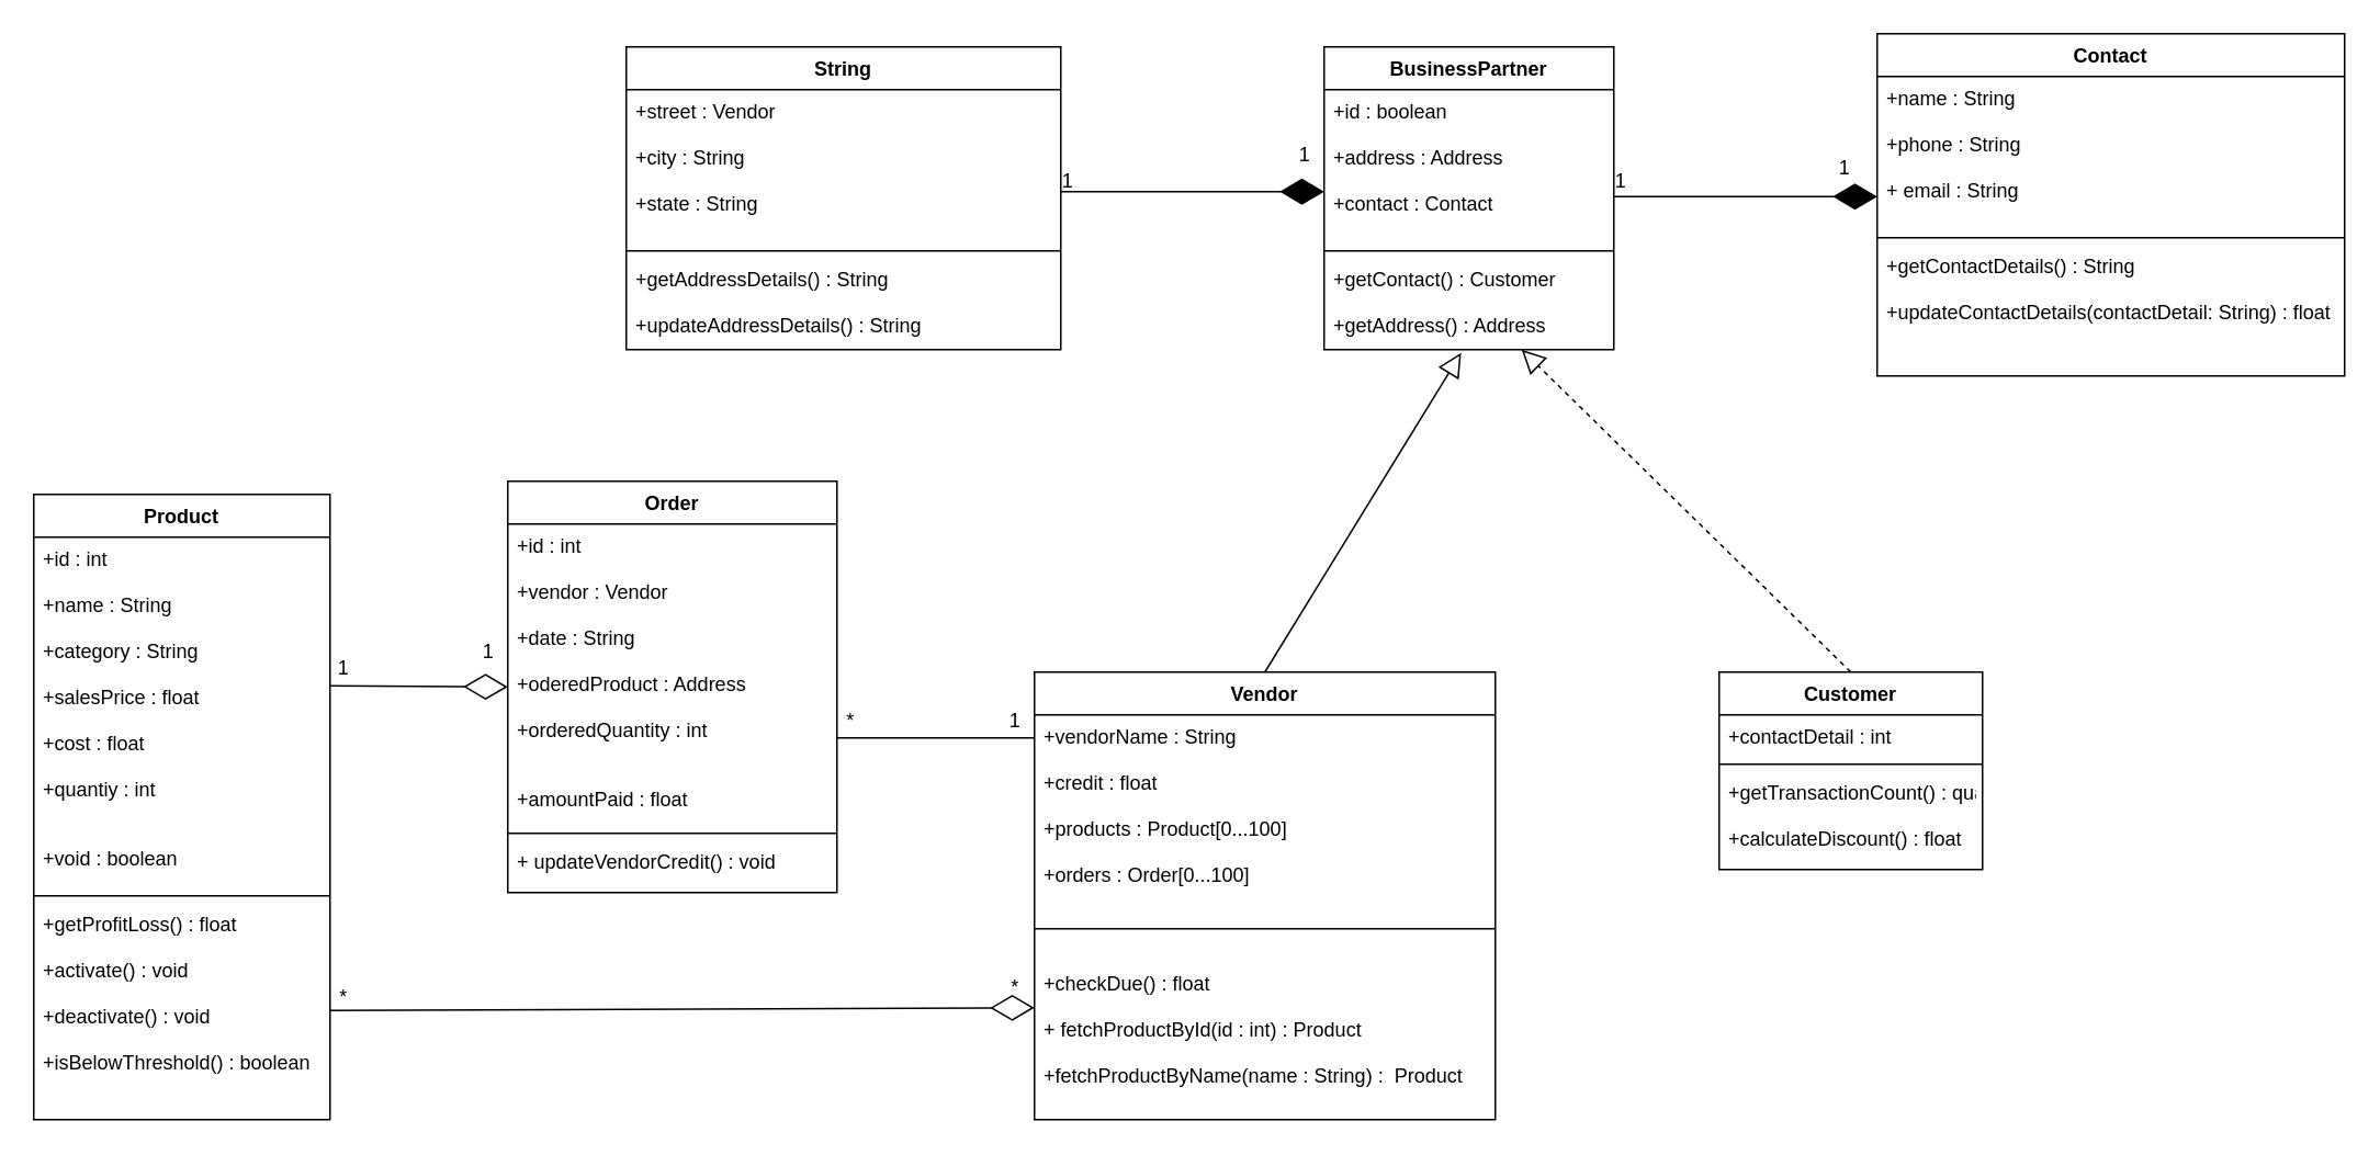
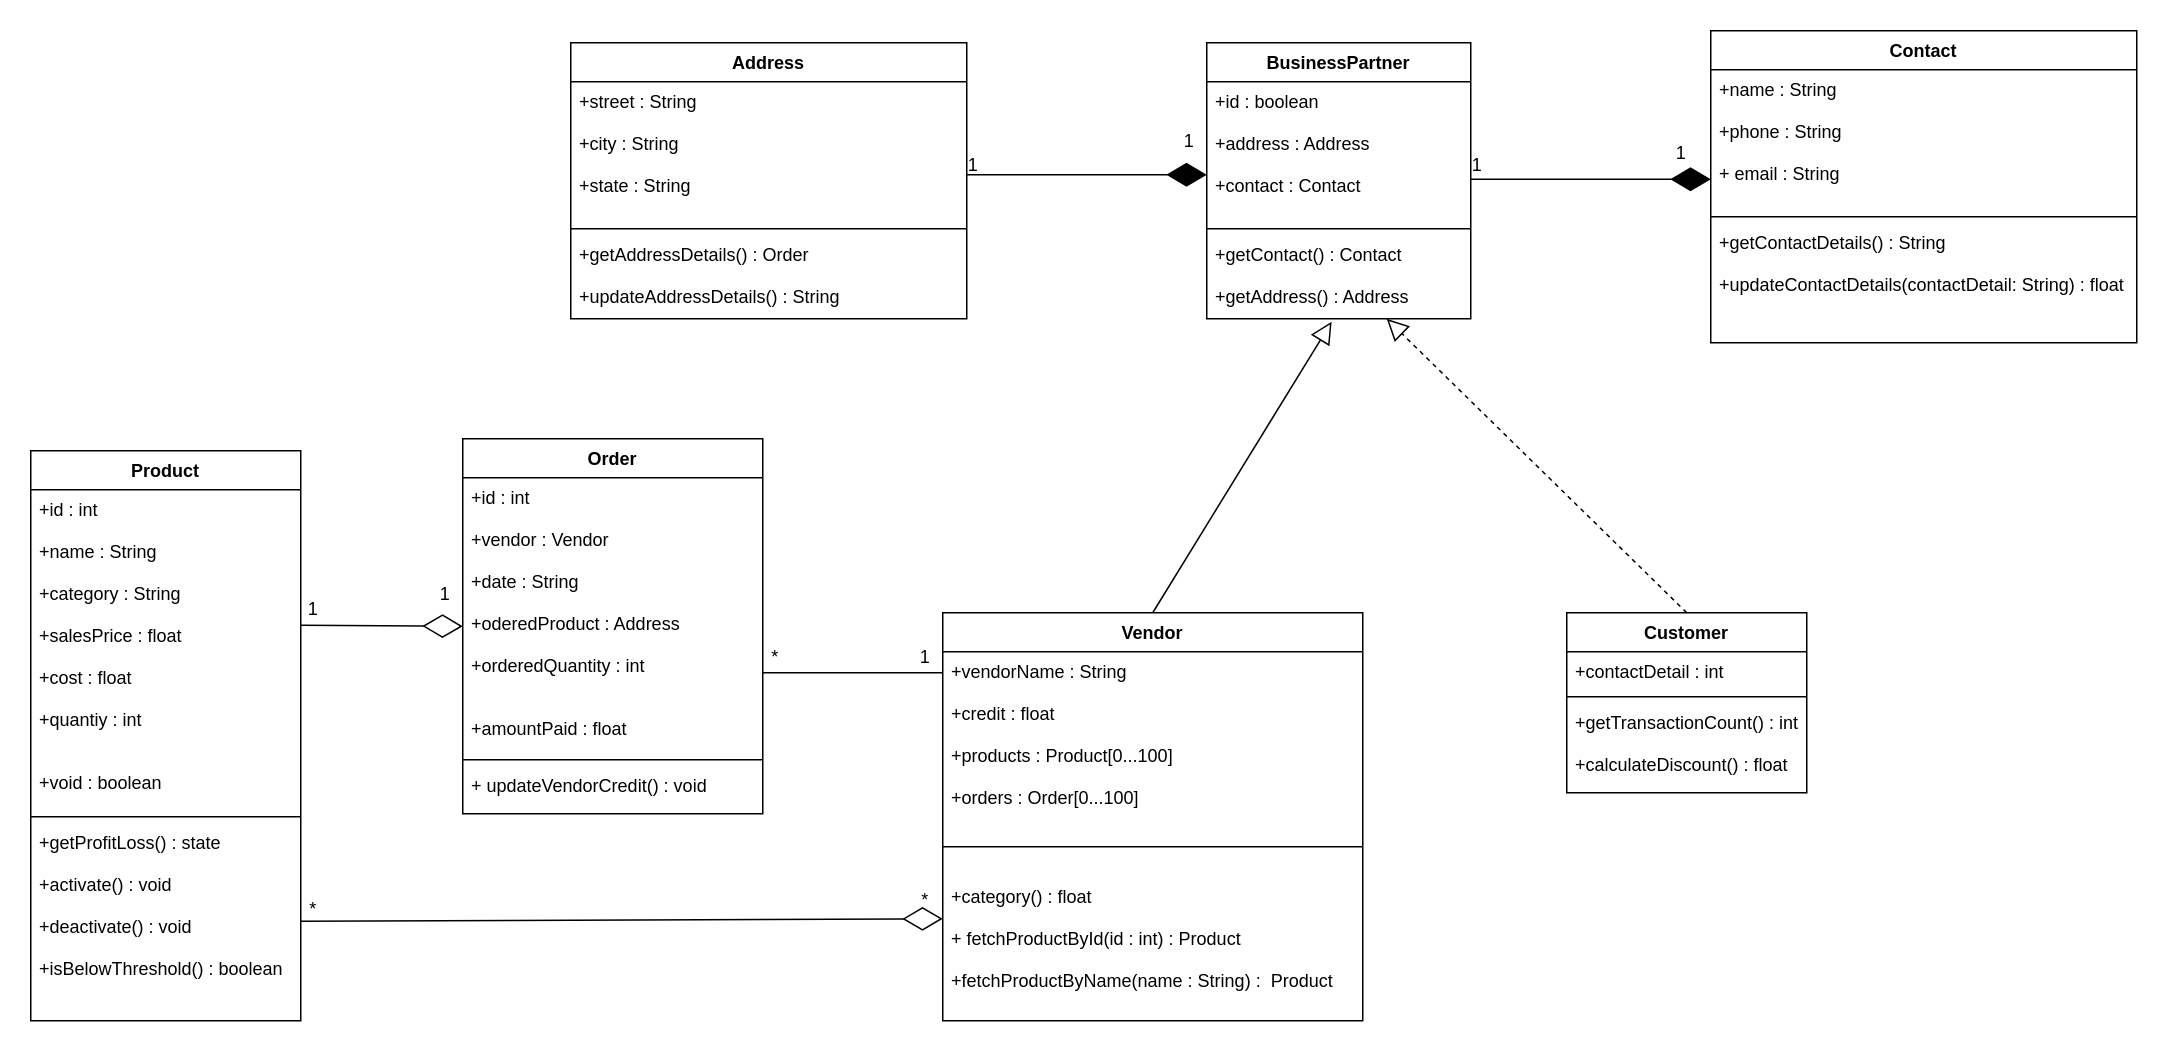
- <mxCell id="26" value="String" style="swimlane;fontStyle=1;align=center;verticalAlign=top;childLayout=stackLayout;horizontal=1;startSize=26;horizontalStack=0;resizeParent=1;resizeParentMax=0;resizeLast=0;collapsible=1;marginBottom=0;" vertex="1" parent="1"><mxGeometry x="380" y="28" width="264" height="184" as="geometry" /></mxCell>
+ <mxCell id="26" value="Address" style="swimlane;fontStyle=1;align=center;verticalAlign=top;childLayout=stackLayout;horizontal=1;startSize=26;horizontalStack=0;resizeParent=1;resizeParentMax=0;resizeLast=0;collapsible=1;marginBottom=0;" vertex="1" parent="1"><mxGeometry x="380" y="28" width="264" height="184" as="geometry" /></mxCell>
- <mxCell id="27" value="+street : Vendor&#10;&#10;+city : String&#10;&#10;+state : String" style="text;strokeColor=none;fillColor=none;align=left;verticalAlign=top;spacingLeft=4;spacingRight=4;overflow=hidden;rotatable=0;points=[[0,0.5],[1,0.5]];portConstraint=eastwest;" vertex="1" parent="26"><mxGeometry y="26" width="264" height="94" as="geometry" /></mxCell>
+ <mxCell id="27" value="+street : String&#10;&#10;+city : String&#10;&#10;+state : String" style="text;strokeColor=none;fillColor=none;align=left;verticalAlign=top;spacingLeft=4;spacingRight=4;overflow=hidden;rotatable=0;points=[[0,0.5],[1,0.5]];portConstraint=eastwest;" vertex="1" parent="26"><mxGeometry y="26" width="264" height="94" as="geometry" /></mxCell>
- <mxCell id="29" value="+getAddressDetails() : String&#10;&#10;+updateAddressDetails() : String " style="text;strokeColor=none;fillColor=none;align=left;verticalAlign=top;spacingLeft=4;spacingRight=4;overflow=hidden;rotatable=0;points=[[0,0.5],[1,0.5]];portConstraint=eastwest;" vertex="1" parent="26"><mxGeometry y="128" width="264" height="56" as="geometry" /></mxCell>
+ <mxCell id="29" value="+getAddressDetails() : Order&#10;&#10;+updateAddressDetails() : String " style="text;strokeColor=none;fillColor=none;align=left;verticalAlign=top;spacingLeft=4;spacingRight=4;overflow=hidden;rotatable=0;points=[[0,0.5],[1,0.5]];portConstraint=eastwest;" vertex="1" parent="26"><mxGeometry y="128" width="264" height="56" as="geometry" /></mxCell>
- <mxCell id="21" value="+getContact() : Customer&#10;&#10;+getAddress() : Address" style="text;strokeColor=none;fillColor=none;align=left;verticalAlign=top;spacingLeft=4;spacingRight=4;overflow=hidden;rotatable=0;points=[[0,0.5],[1,0.5]];portConstraint=eastwest;" vertex="1" parent="18"><mxGeometry y="128" width="176" height="56" as="geometry" /></mxCell>
+ <mxCell id="21" value="+getContact() : Contact&#10;&#10;+getAddress() : Address" style="text;strokeColor=none;fillColor=none;align=left;verticalAlign=top;spacingLeft=4;spacingRight=4;overflow=hidden;rotatable=0;points=[[0,0.5],[1,0.5]];portConstraint=eastwest;" vertex="1" parent="18"><mxGeometry y="128" width="176" height="56" as="geometry" /></mxCell>
- <mxCell id="17" value="+getTransactionCount() : quantiy&#10;&#10;+calculateDiscount() : float" style="text;strokeColor=none;fillColor=none;align=left;verticalAlign=top;spacingLeft=4;spacingRight=4;overflow=hidden;rotatable=0;points=[[0,0.5],[1,0.5]];portConstraint=eastwest;" vertex="1" parent="14"><mxGeometry y="60" width="160" height="60" as="geometry" /></mxCell>
+ <mxCell id="17" value="+getTransactionCount() : int&#10;&#10;+calculateDiscount() : float" style="text;strokeColor=none;fillColor=none;align=left;verticalAlign=top;spacingLeft=4;spacingRight=4;overflow=hidden;rotatable=0;points=[[0,0.5],[1,0.5]];portConstraint=eastwest;" vertex="1" parent="14"><mxGeometry y="60" width="160" height="60" as="geometry" /></mxCell>
- <mxCell id="5" value="+getProfitLoss() : float&#10;&#10;+activate() : void&#10;&#10;+deactivate() : void&#10;&#10;+isBelowThreshold() : boolean&#10;&#10;" style="text;strokeColor=none;fillColor=none;align=left;verticalAlign=top;spacingLeft=4;spacingRight=4;overflow=hidden;rotatable=0;points=[[0,0.5],[1,0.5]];portConstraint=eastwest;" vertex="1" parent="2"><mxGeometry y="248" width="180" height="132" as="geometry" /></mxCell>
+ <mxCell id="5" value="+getProfitLoss() : state&#10;&#10;+activate() : void&#10;&#10;+deactivate() : void&#10;&#10;+isBelowThreshold() : boolean&#10;&#10;" style="text;strokeColor=none;fillColor=none;align=left;verticalAlign=top;spacingLeft=4;spacingRight=4;overflow=hidden;rotatable=0;points=[[0,0.5],[1,0.5]];portConstraint=eastwest;" vertex="1" parent="2"><mxGeometry y="248" width="180" height="132" as="geometry" /></mxCell>
- <mxCell id="13" value="+checkDue() : float&#10;&#10;+ fetchProductById(id : int) : Product&#10;&#10;+fetchProductByName(name : String) :  Product" style="text;strokeColor=none;fillColor=none;align=left;verticalAlign=top;spacingLeft=4;spacingRight=4;overflow=hidden;rotatable=0;points=[[0,0.5],[1,0.5]];portConstraint=eastwest;" vertex="1" parent="10"><mxGeometry y="176" width="280" height="96" as="geometry" /></mxCell>
+ <mxCell id="13" value="+category() : float&#10;&#10;+ fetchProductById(id : int) : Product&#10;&#10;+fetchProductByName(name : String) :  Product" style="text;strokeColor=none;fillColor=none;align=left;verticalAlign=top;spacingLeft=4;spacingRight=4;overflow=hidden;rotatable=0;points=[[0,0.5],[1,0.5]];portConstraint=eastwest;" vertex="1" parent="10"><mxGeometry y="176" width="280" height="96" as="geometry" /></mxCell>
